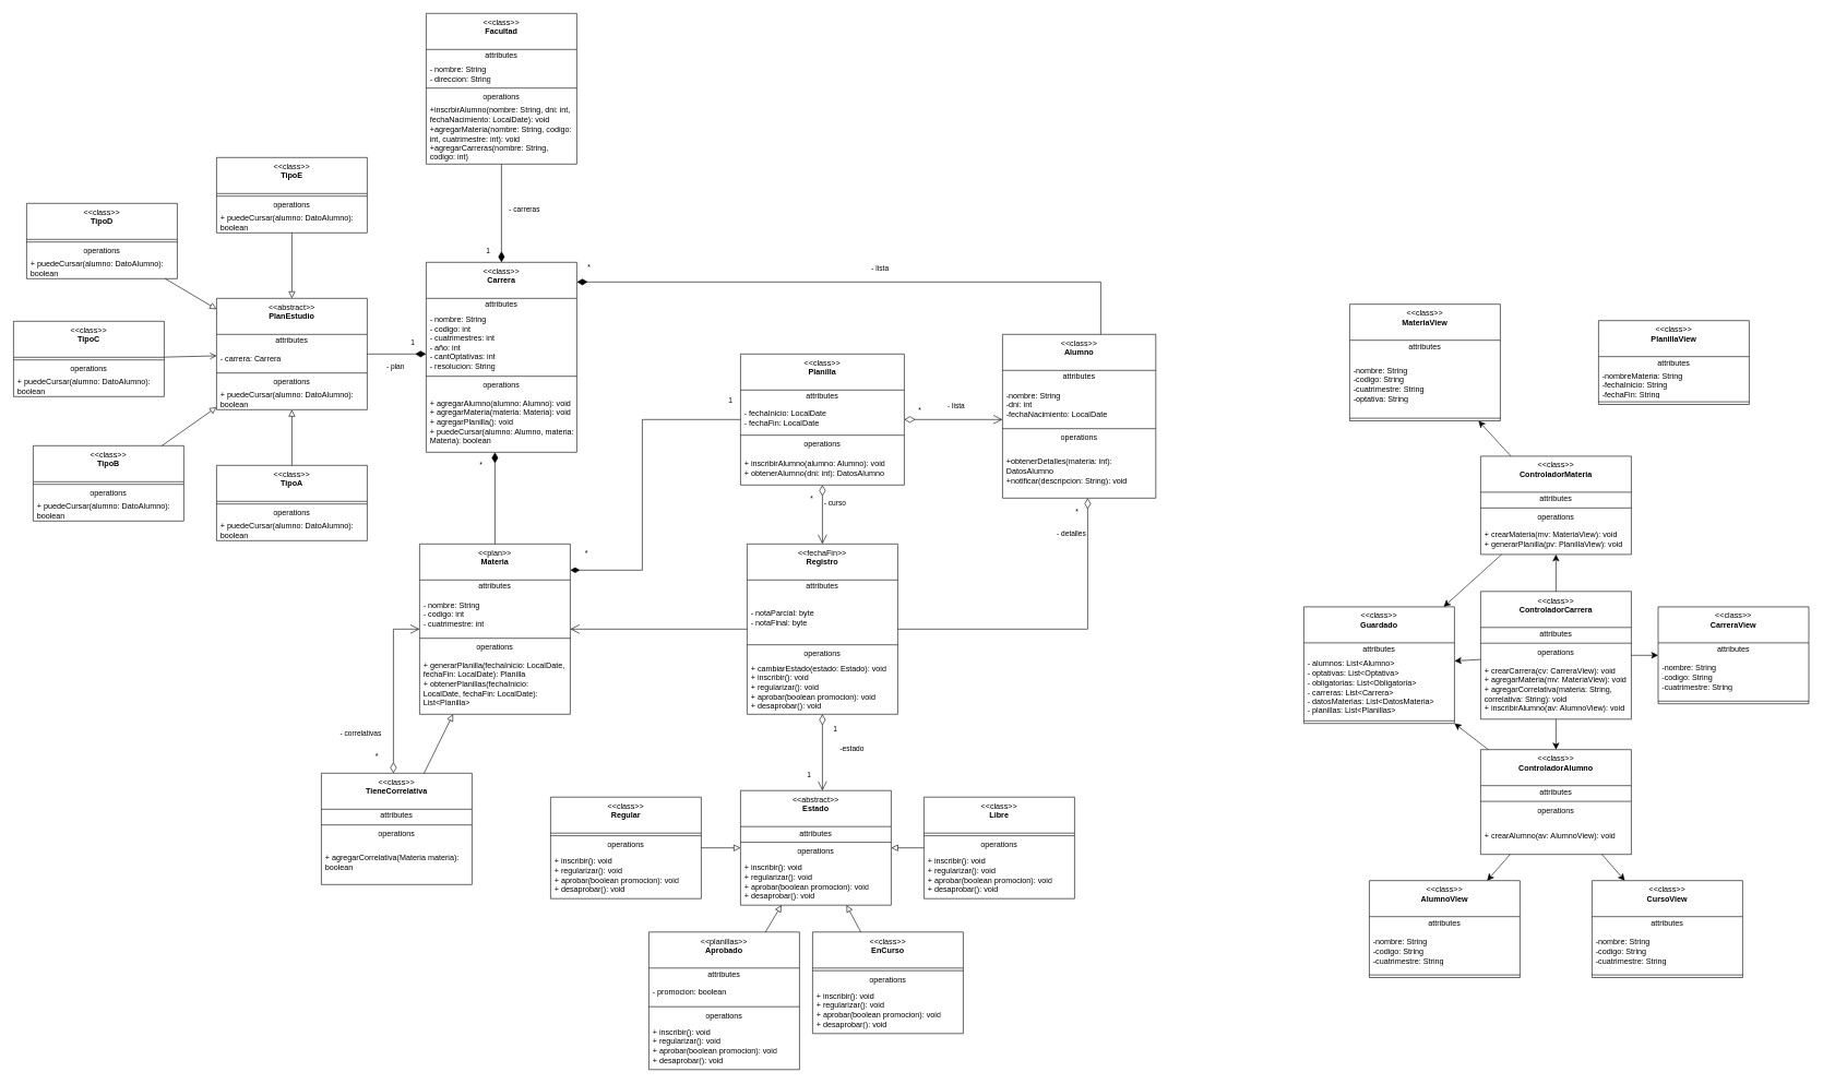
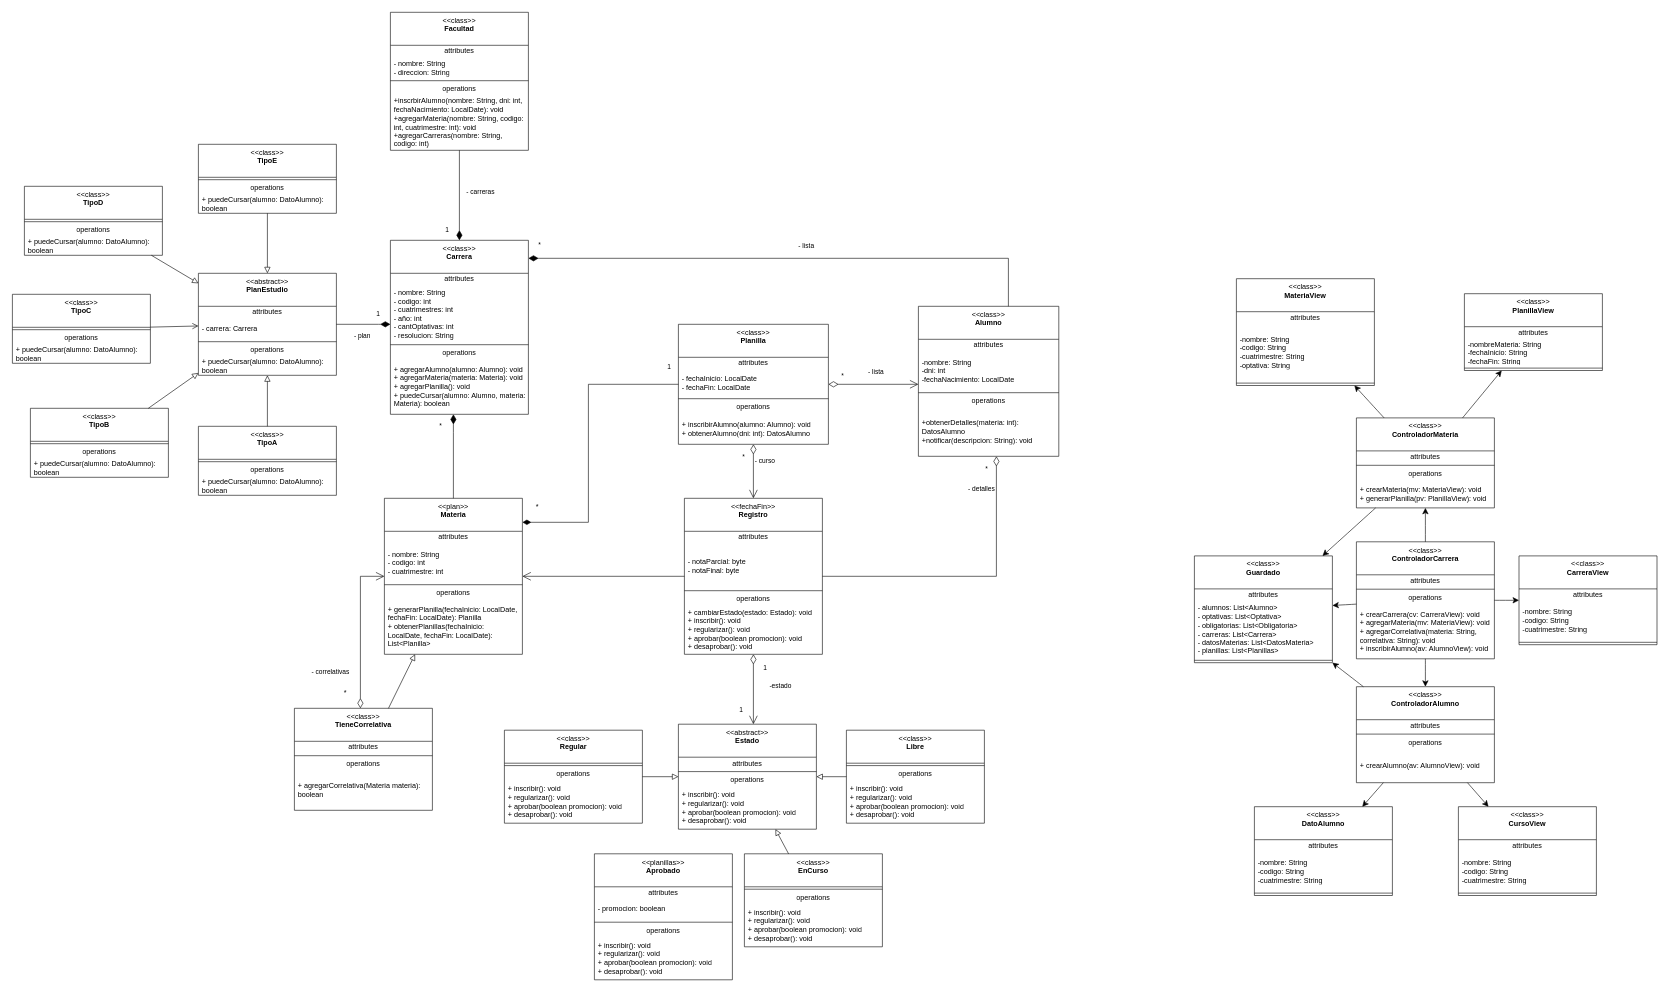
+ <mxCell id="150" value="" style="endArrow=classic;html=1;rounded=0;fontSize=12;startSize=8;endSize=8;curved=1;" parent="1" source="110" target="140" edge="1"><mxGeometry width="50" height="50" relative="1" as="geometry"><mxPoint x="2395" y="928" as="sourcePoint" /><mxPoint x="2395" y="866" as="targetPoint" /></mxGeometry></mxCell>
- <mxCell id="132" value="&amp;lt;&amp;lt;class&amp;gt;&amp;gt;&lt;br&gt;&lt;b&gt;AlumnoView&lt;/b&gt;" style="swimlane;fontStyle=0;align=center;verticalAlign=top;childLayout=stackLayout;horizontal=1;startSize=55;horizontalStack=0;resizeParent=1;resizeParentMax=0;resizeLast=0;collapsible=0;marginBottom=0;html=1;whiteSpace=wrap;" parent="1" vertex="1"><mxGeometry x="2090" y="1344" width="230" height="148" as="geometry" /></mxCell>
+ <mxCell id="132" value="&amp;lt;&amp;lt;class&amp;gt;&amp;gt;&lt;br&gt;&lt;b&gt;DatoAlumno&lt;/b&gt;" style="swimlane;fontStyle=0;align=center;verticalAlign=top;childLayout=stackLayout;horizontal=1;startSize=55;horizontalStack=0;resizeParent=1;resizeParentMax=0;resizeLast=0;collapsible=0;marginBottom=0;html=1;whiteSpace=wrap;" parent="1" vertex="1"><mxGeometry x="2090" y="1344" width="230" height="148" as="geometry" /></mxCell>
- <mxCell id="60" value="" style="endArrow=block;startArrow=none;endFill=0;startFill=0;endSize=8;html=1;verticalAlign=bottom;labelBackgroundColor=none;rounded=0;" parent="1" source="52" target="34" edge="1"><mxGeometry width="160" relative="1" as="geometry"><mxPoint x="710" y="1597.5" as="sourcePoint" /><mxPoint x="900" y="1496.5" as="targetPoint" /></mxGeometry></mxCell>
